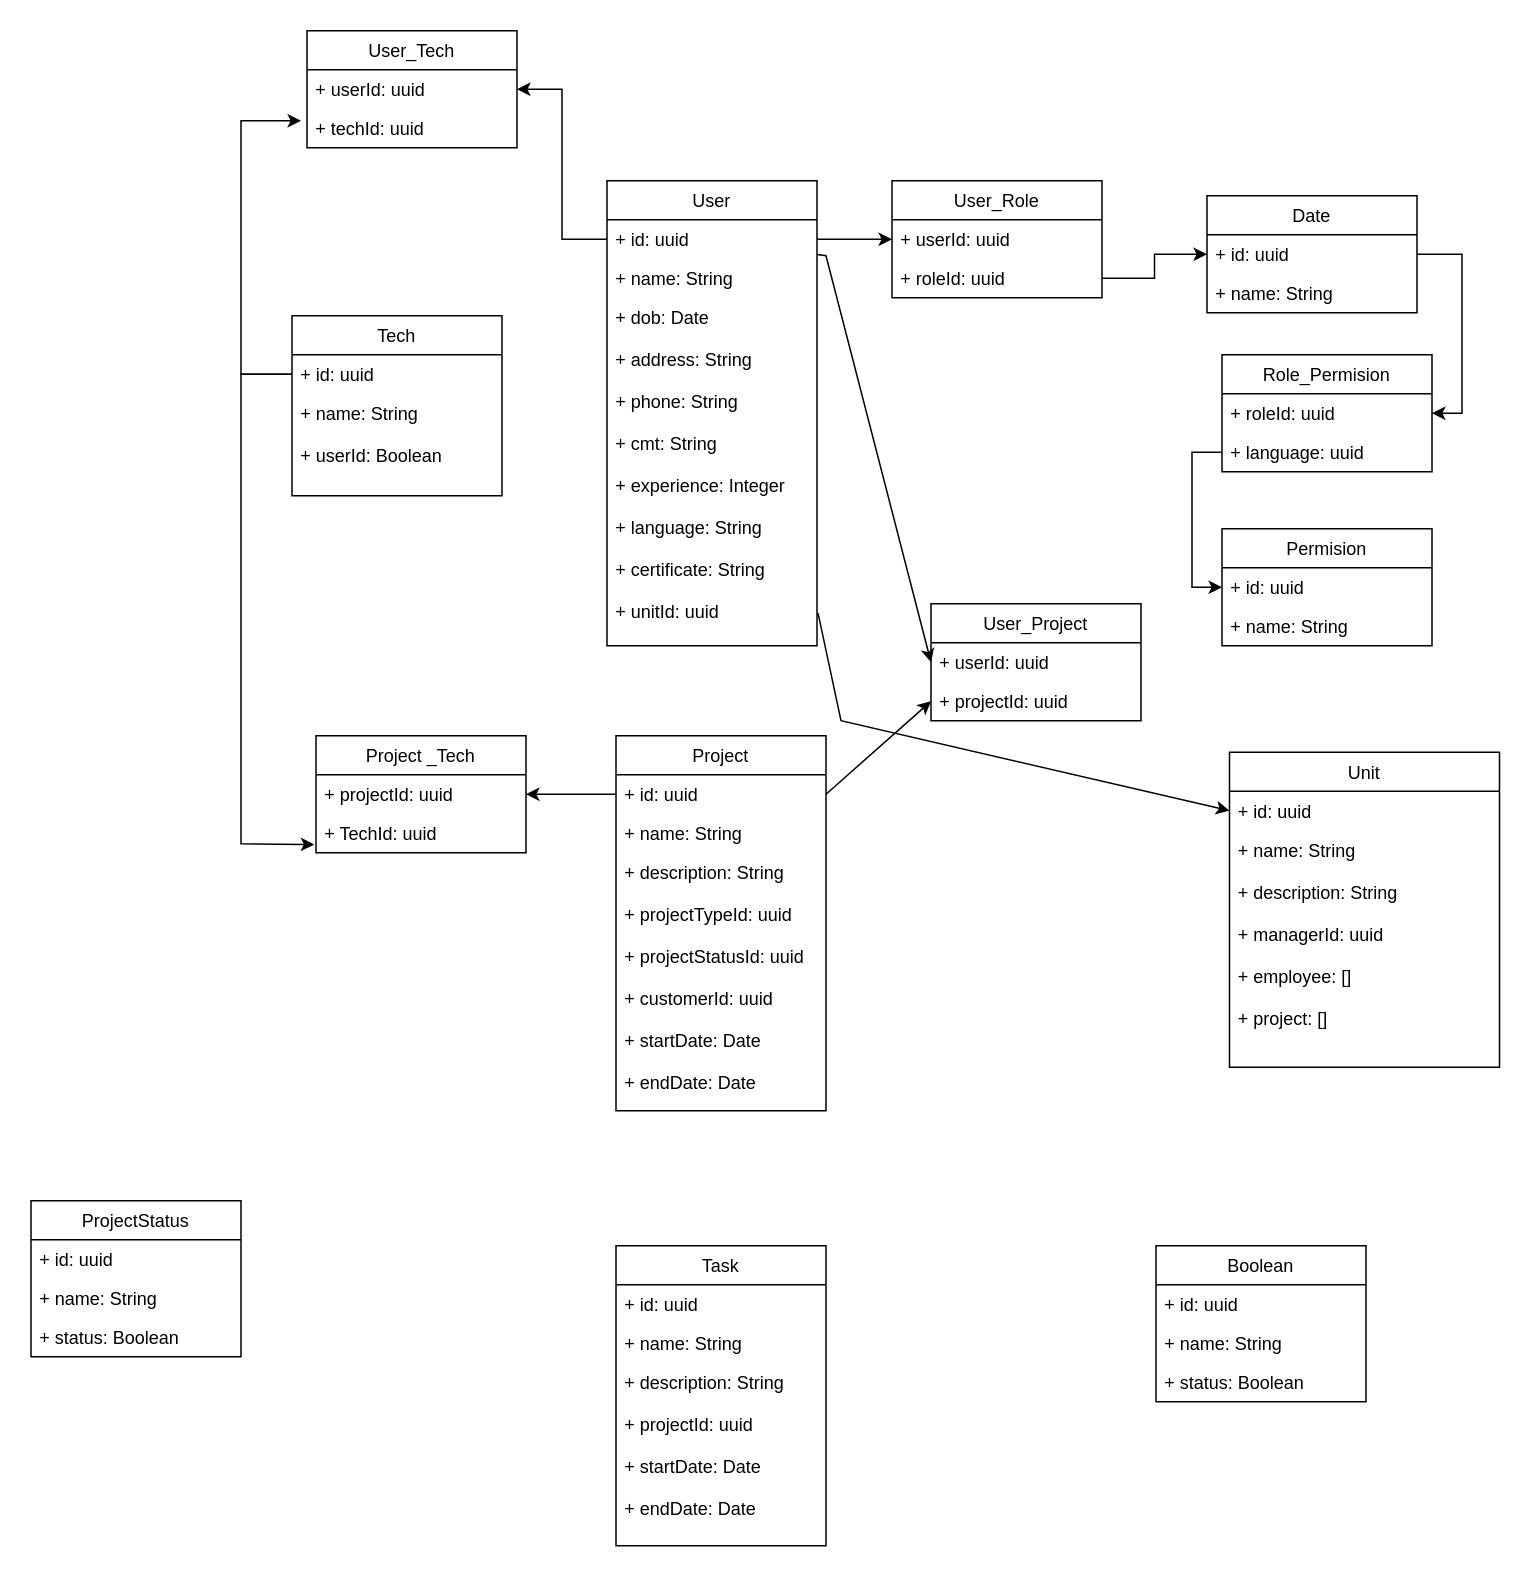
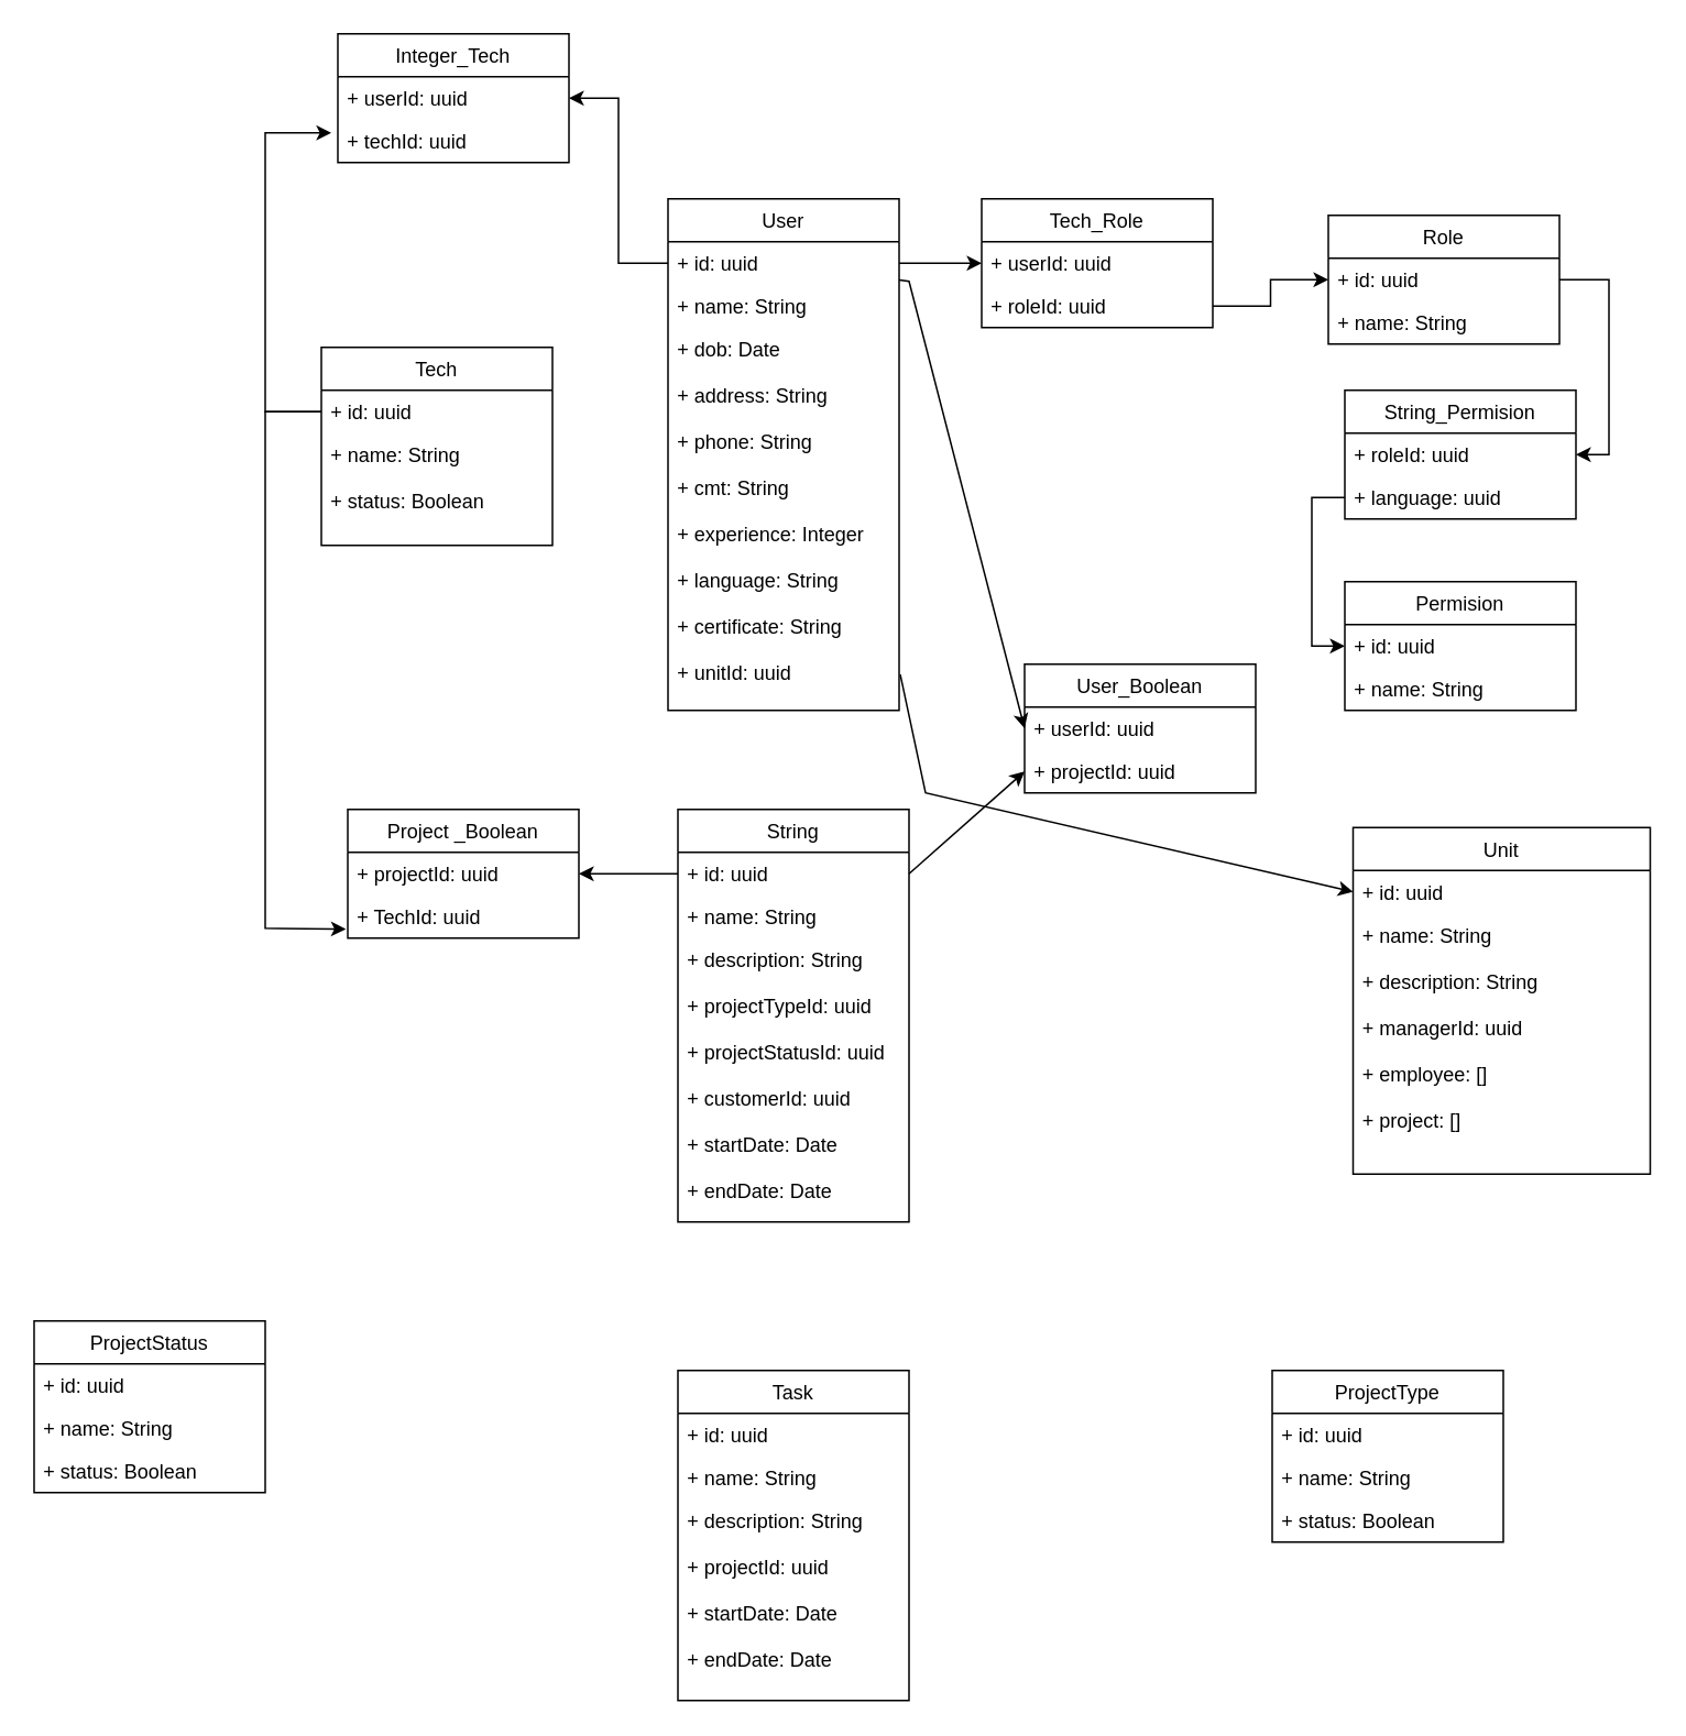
- <mxCell id="25" value="User_Tech" style="swimlane;fontStyle=0;childLayout=stackLayout;horizontal=1;startSize=26;fillColor=none;horizontalStack=0;resizeParent=1;resizeParentMax=0;resizeLast=0;collapsible=1;marginBottom=0;" vertex="1" parent="1"><mxGeometry x="204" y="20" width="140" height="78" as="geometry" /></mxCell>
+ <mxCell id="25" value="Integer_Tech" style="swimlane;fontStyle=0;childLayout=stackLayout;horizontal=1;startSize=26;fillColor=none;horizontalStack=0;resizeParent=1;resizeParentMax=0;resizeLast=0;collapsible=1;marginBottom=0;" vertex="1" parent="1"><mxGeometry x="204" y="20" width="140" height="78" as="geometry" /></mxCell>
- <mxCell id="12" value="User_Role" style="swimlane;fontStyle=0;childLayout=stackLayout;horizontal=1;startSize=26;fillColor=none;horizontalStack=0;resizeParent=1;resizeParentMax=0;resizeLast=0;collapsible=1;marginBottom=0;" vertex="1" parent="1"><mxGeometry x="594" y="120" width="140" height="78" as="geometry" /></mxCell>
+ <mxCell id="12" value="Tech_Role" style="swimlane;fontStyle=0;childLayout=stackLayout;horizontal=1;startSize=26;fillColor=none;horizontalStack=0;resizeParent=1;resizeParentMax=0;resizeLast=0;collapsible=1;marginBottom=0;" vertex="1" parent="1"><mxGeometry x="594" y="120" width="140" height="78" as="geometry" /></mxCell>
- <mxCell id="6" value="Date" style="swimlane;fontStyle=0;childLayout=stackLayout;horizontal=1;startSize=26;fillColor=none;horizontalStack=0;resizeParent=1;resizeParentMax=0;resizeLast=0;collapsible=1;marginBottom=0;" vertex="1" parent="1"><mxGeometry x="804" y="130" width="140" height="78" as="geometry" /></mxCell>
+ <mxCell id="6" value="Role" style="swimlane;fontStyle=0;childLayout=stackLayout;horizontal=1;startSize=26;fillColor=none;horizontalStack=0;resizeParent=1;resizeParentMax=0;resizeLast=0;collapsible=1;marginBottom=0;" vertex="1" parent="1"><mxGeometry x="804" y="130" width="140" height="78" as="geometry" /></mxCell>
- <mxCell id="17" value="Role_Permision" style="swimlane;fontStyle=0;childLayout=stackLayout;horizontal=1;startSize=26;fillColor=none;horizontalStack=0;resizeParent=1;resizeParentMax=0;resizeLast=0;collapsible=1;marginBottom=0;" vertex="1" parent="1"><mxGeometry x="814" y="236" width="140" height="78" as="geometry" /></mxCell>
+ <mxCell id="17" value="String_Permision" style="swimlane;fontStyle=0;childLayout=stackLayout;horizontal=1;startSize=26;fillColor=none;horizontalStack=0;resizeParent=1;resizeParentMax=0;resizeLast=0;collapsible=1;marginBottom=0;" vertex="1" parent="1"><mxGeometry x="814" y="236" width="140" height="78" as="geometry" /></mxCell>
- <mxCell id="24" value="+ name: String&#10;&#10;+ userId: Boolean" style="text;strokeColor=none;fillColor=none;align=left;verticalAlign=top;spacingLeft=4;spacingRight=4;overflow=hidden;rotatable=0;points=[[0,0.5],[1,0.5]];portConstraint=eastwest;" vertex="1" parent="22"><mxGeometry y="52" width="140" height="68" as="geometry" /></mxCell>
+ <mxCell id="24" value="+ name: String&#10;&#10;+ status: Boolean" style="text;strokeColor=none;fillColor=none;align=left;verticalAlign=top;spacingLeft=4;spacingRight=4;overflow=hidden;rotatable=0;points=[[0,0.5],[1,0.5]];portConstraint=eastwest;" vertex="1" parent="22"><mxGeometry y="52" width="140" height="68" as="geometry" /></mxCell>
- <mxCell id="51" value="User_Project" style="swimlane;fontStyle=0;childLayout=stackLayout;horizontal=1;startSize=26;fillColor=none;horizontalStack=0;resizeParent=1;resizeParentMax=0;resizeLast=0;collapsible=1;marginBottom=0;" vertex="1" parent="1"><mxGeometry x="620" y="402" width="140" height="78" as="geometry" /></mxCell>
+ <mxCell id="51" value="User_Boolean" style="swimlane;fontStyle=0;childLayout=stackLayout;horizontal=1;startSize=26;fillColor=none;horizontalStack=0;resizeParent=1;resizeParentMax=0;resizeLast=0;collapsible=1;marginBottom=0;" vertex="1" parent="1"><mxGeometry x="620" y="402" width="140" height="78" as="geometry" /></mxCell>
- <mxCell id="48" value="Project _Tech" style="swimlane;fontStyle=0;childLayout=stackLayout;horizontal=1;startSize=26;fillColor=none;horizontalStack=0;resizeParent=1;resizeParentMax=0;resizeLast=0;collapsible=1;marginBottom=0;" vertex="1" parent="1"><mxGeometry x="210" y="490" width="140" height="78" as="geometry" /></mxCell>
+ <mxCell id="48" value="Project _Boolean" style="swimlane;fontStyle=0;childLayout=stackLayout;horizontal=1;startSize=26;fillColor=none;horizontalStack=0;resizeParent=1;resizeParentMax=0;resizeLast=0;collapsible=1;marginBottom=0;" vertex="1" parent="1"><mxGeometry x="210" y="490" width="140" height="78" as="geometry" /></mxCell>
- <mxCell id="29" value="Project" style="swimlane;fontStyle=0;childLayout=stackLayout;horizontal=1;startSize=26;fillColor=none;horizontalStack=0;resizeParent=1;resizeParentMax=0;resizeLast=0;collapsible=1;marginBottom=0;" vertex="1" parent="1"><mxGeometry x="410" y="490" width="140" height="250" as="geometry" /></mxCell>
+ <mxCell id="29" value="String" style="swimlane;fontStyle=0;childLayout=stackLayout;horizontal=1;startSize=26;fillColor=none;horizontalStack=0;resizeParent=1;resizeParentMax=0;resizeLast=0;collapsible=1;marginBottom=0;" vertex="1" parent="1"><mxGeometry x="410" y="490" width="140" height="250" as="geometry" /></mxCell>
- <mxCell id="44" value="Boolean" style="swimlane;fontStyle=0;childLayout=stackLayout;horizontal=1;startSize=26;fillColor=none;horizontalStack=0;resizeParent=1;resizeParentMax=0;resizeLast=0;collapsible=1;marginBottom=0;" vertex="1" parent="1"><mxGeometry x="770" y="830" width="140" height="104" as="geometry" /></mxCell>
+ <mxCell id="44" value="ProjectType" style="swimlane;fontStyle=0;childLayout=stackLayout;horizontal=1;startSize=26;fillColor=none;horizontalStack=0;resizeParent=1;resizeParentMax=0;resizeLast=0;collapsible=1;marginBottom=0;" vertex="1" parent="1"><mxGeometry x="770" y="830" width="140" height="104" as="geometry" /></mxCell>
